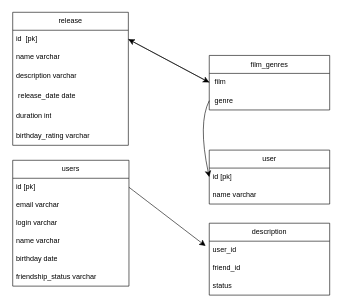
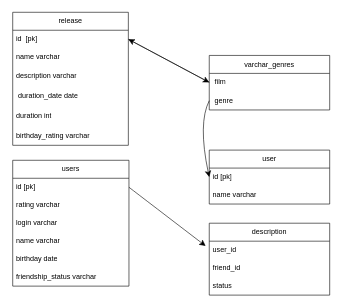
- <mxCell id="20" value="film_genres" style="swimlane;fontStyle=0;childLayout=stackLayout;horizontal=1;startSize=30;horizontalStack=0;resizeParent=1;resizeParentMax=0;resizeLast=0;collapsible=1;marginBottom=0;whiteSpace=wrap;html=1;" vertex="1" parent="1"><mxGeometry x="348" y="92" width="201" height="91" as="geometry" /></mxCell>
+ <mxCell id="20" value="varchar_genres" style="swimlane;fontStyle=0;childLayout=stackLayout;horizontal=1;startSize=30;horizontalStack=0;resizeParent=1;resizeParentMax=0;resizeLast=0;collapsible=1;marginBottom=0;whiteSpace=wrap;html=1;" vertex="1" parent="1"><mxGeometry x="348" y="92" width="201" height="91" as="geometry" /></mxCell>
- <mxCell id="14" value="&amp;nbsp;release_date date" style="text;strokeColor=none;fillColor=none;align=left;verticalAlign=middle;spacingLeft=4;spacingRight=4;overflow=hidden;points=[[0,0.5],[1,0.5]];portConstraint=eastwest;rotatable=0;whiteSpace=wrap;html=1;" vertex="1" parent="10"><mxGeometry y="123" width="193" height="33" as="geometry" /></mxCell>
+ <mxCell id="14" value="&amp;nbsp;duration_date date" style="text;strokeColor=none;fillColor=none;align=left;verticalAlign=middle;spacingLeft=4;spacingRight=4;overflow=hidden;points=[[0,0.5],[1,0.5]];portConstraint=eastwest;rotatable=0;whiteSpace=wrap;html=1;" vertex="1" parent="10"><mxGeometry y="123" width="193" height="33" as="geometry" /></mxCell>
- <mxCell id="5" value="email varchar" style="text;strokeColor=none;fillColor=none;align=left;verticalAlign=middle;spacingLeft=4;spacingRight=4;overflow=hidden;points=[[0,0.5],[1,0.5]];portConstraint=eastwest;rotatable=0;whiteSpace=wrap;html=1;" vertex="1" parent="2"><mxGeometry y="60" width="194" height="30" as="geometry" /></mxCell>
+ <mxCell id="5" value="rating varchar" style="text;strokeColor=none;fillColor=none;align=left;verticalAlign=middle;spacingLeft=4;spacingRight=4;overflow=hidden;points=[[0,0.5],[1,0.5]];portConstraint=eastwest;rotatable=0;whiteSpace=wrap;html=1;" vertex="1" parent="2"><mxGeometry y="60" width="194" height="30" as="geometry" /></mxCell>
